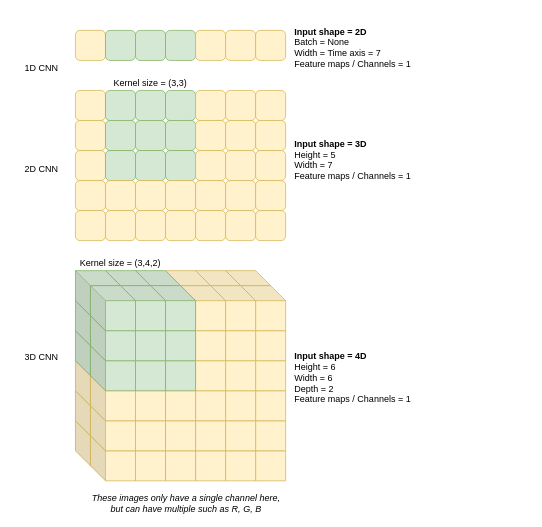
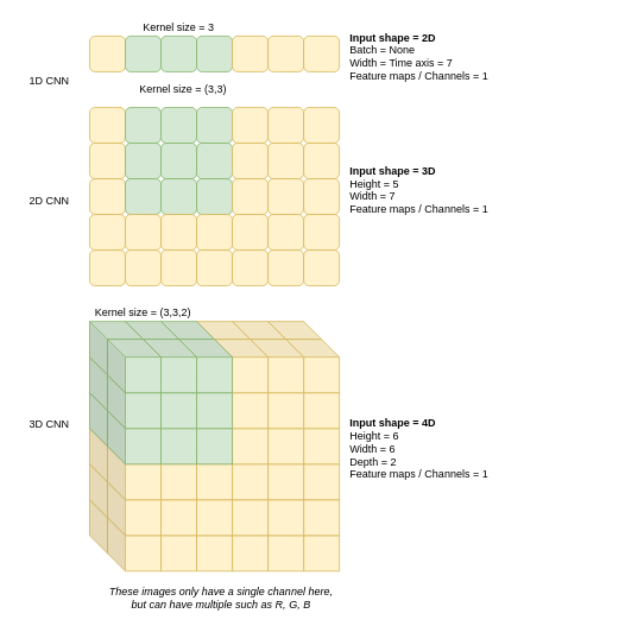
+ <mxCell id="117" value="Kernel size = 3" style="text;html=1;strokeColor=none;fillColor=none;align=center;verticalAlign=middle;whiteSpace=wrap;rounded=0;" vertex="1" parent="1"><mxGeometry x="140" y="20" width="120" height="20" as="geometry" /></mxCell>
- <mxCell id="118" value="Kernel size = (3,3)" style="text;html=1;strokeColor=none;fillColor=none;align=center;verticalAlign=middle;whiteSpace=wrap;rounded=0;" vertex="1" parent="1"><mxGeometry x="140" y="100" width="120" height="20" as="geometry" /></mxCell>
+ <mxCell id="118" value="Kernel size = (3,3)" style="text;html=1;strokeColor=none;fillColor=none;align=center;verticalAlign=middle;whiteSpace=wrap;rounded=0;" vertex="1" parent="1"><mxGeometry x="145" y="90" width="120" height="20" as="geometry" /></mxCell>
- <mxCell id="119" value="Kernel size = (3,4,2)" style="text;html=1;strokeColor=none;fillColor=none;align=center;verticalAlign=middle;whiteSpace=wrap;rounded=0;" vertex="1" parent="1"><mxGeometry x="100" y="340" width="120" height="20" as="geometry" /></mxCell>
+ <mxCell id="119" value="Kernel size = (3,3,2)" style="text;html=1;strokeColor=none;fillColor=none;align=center;verticalAlign=middle;whiteSpace=wrap;rounded=0;" vertex="1" parent="1"><mxGeometry x="100" y="340" width="120" height="20" as="geometry" /></mxCell>
